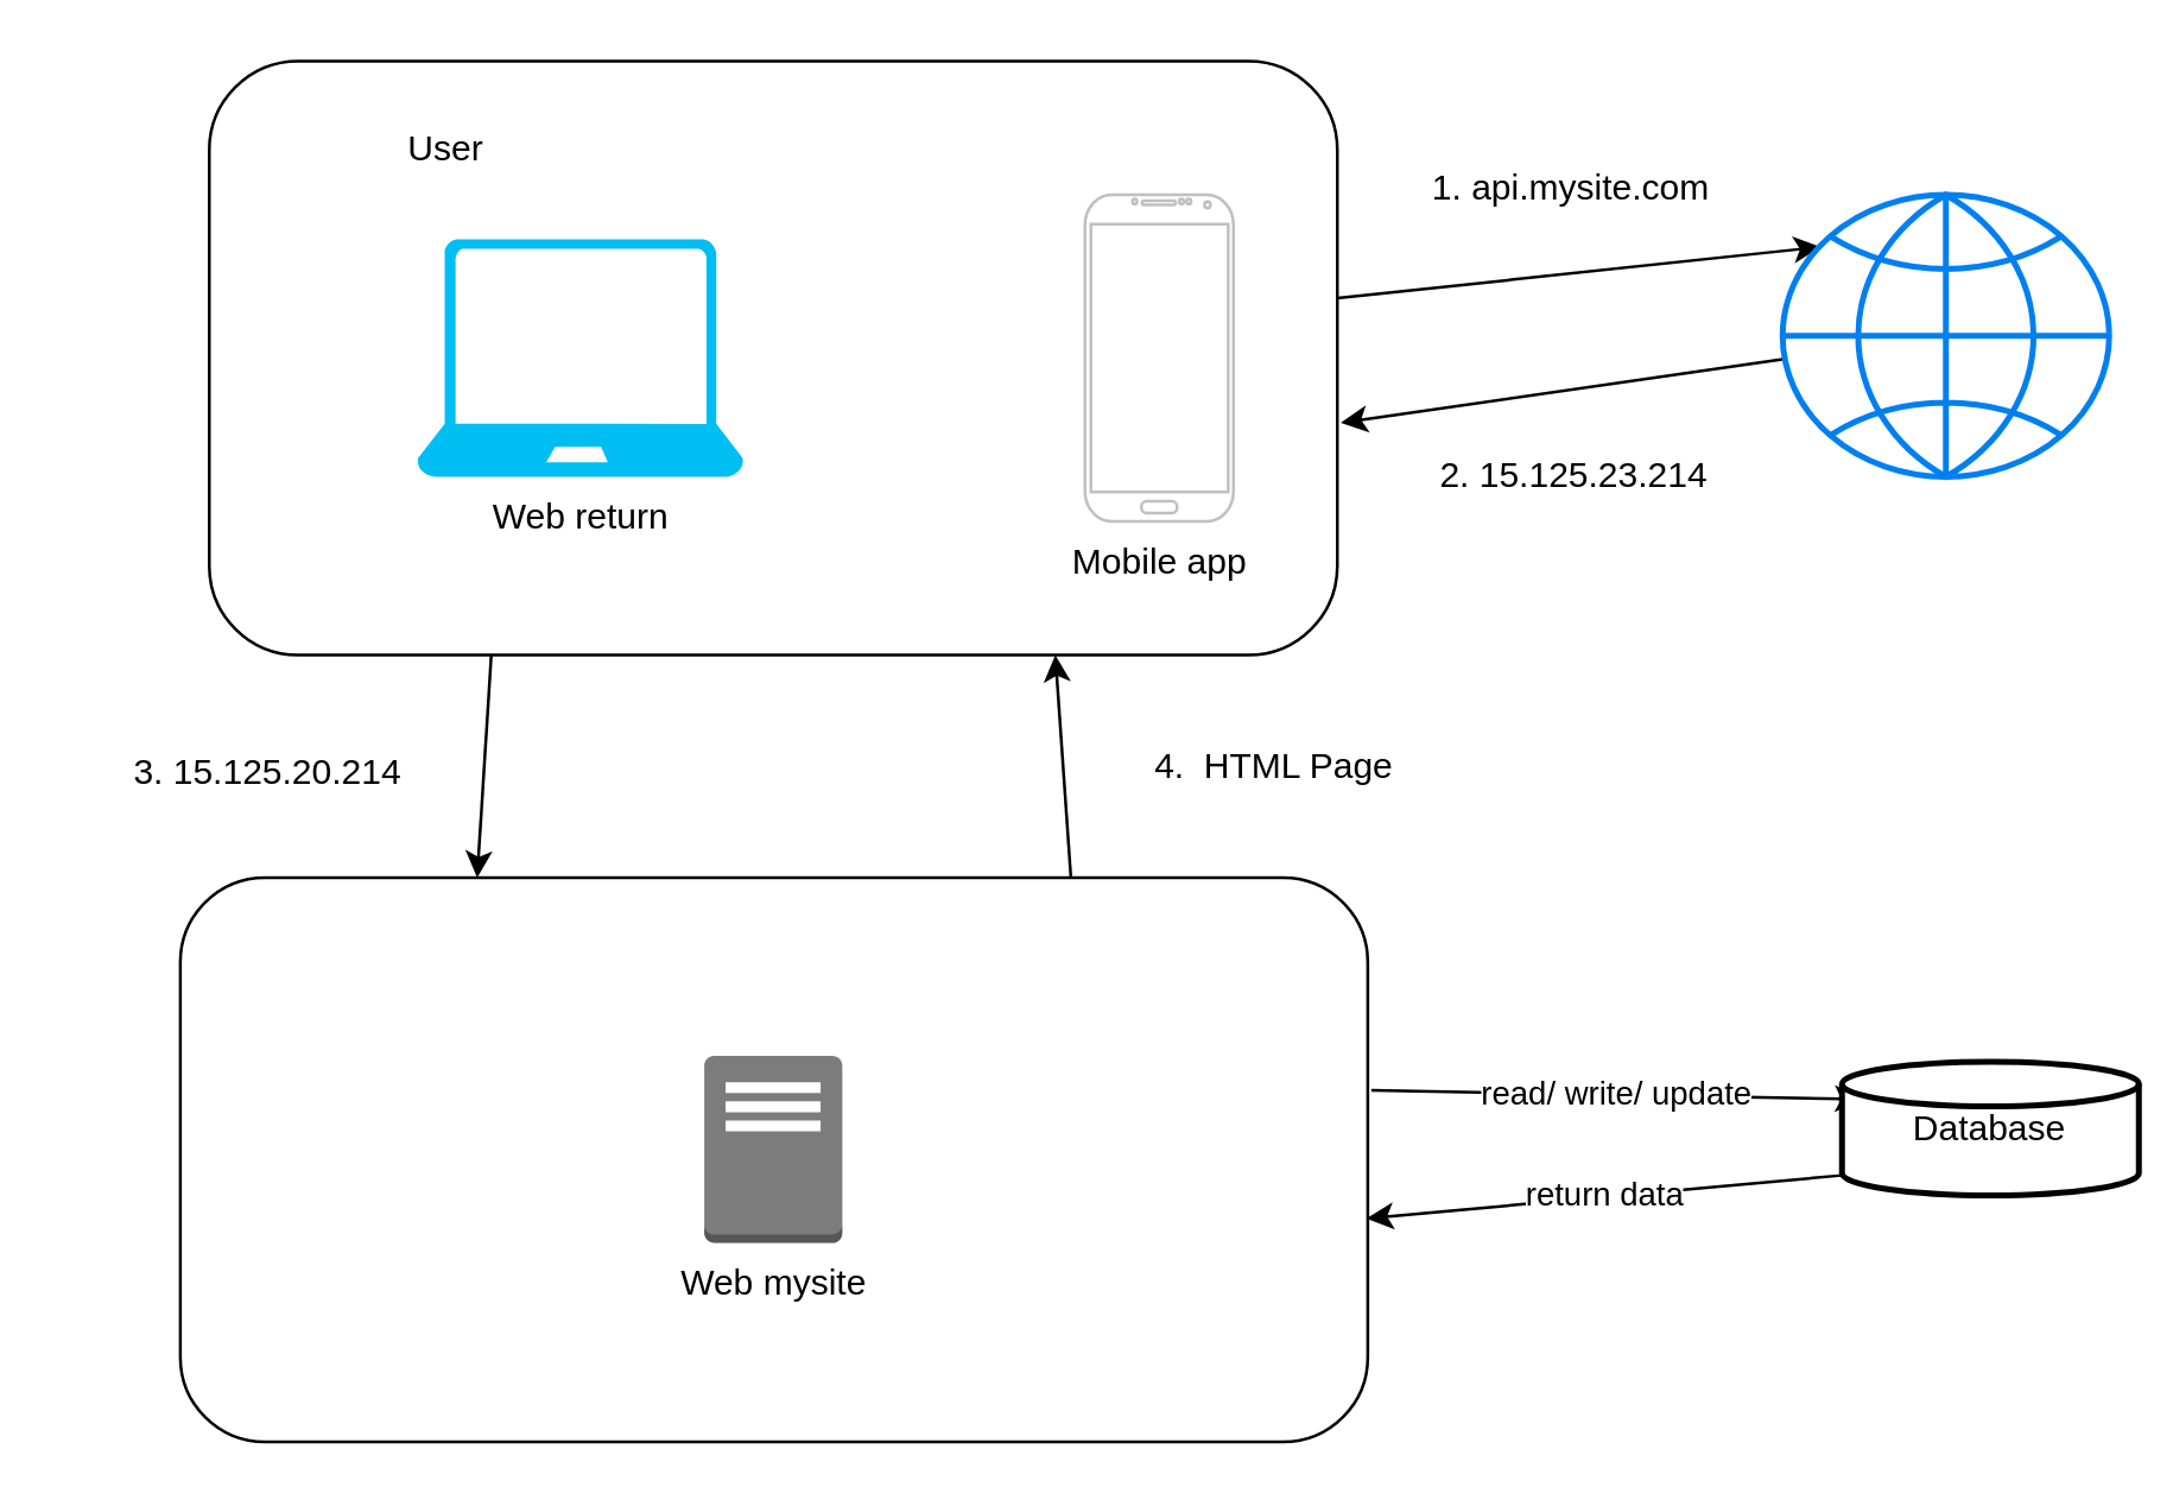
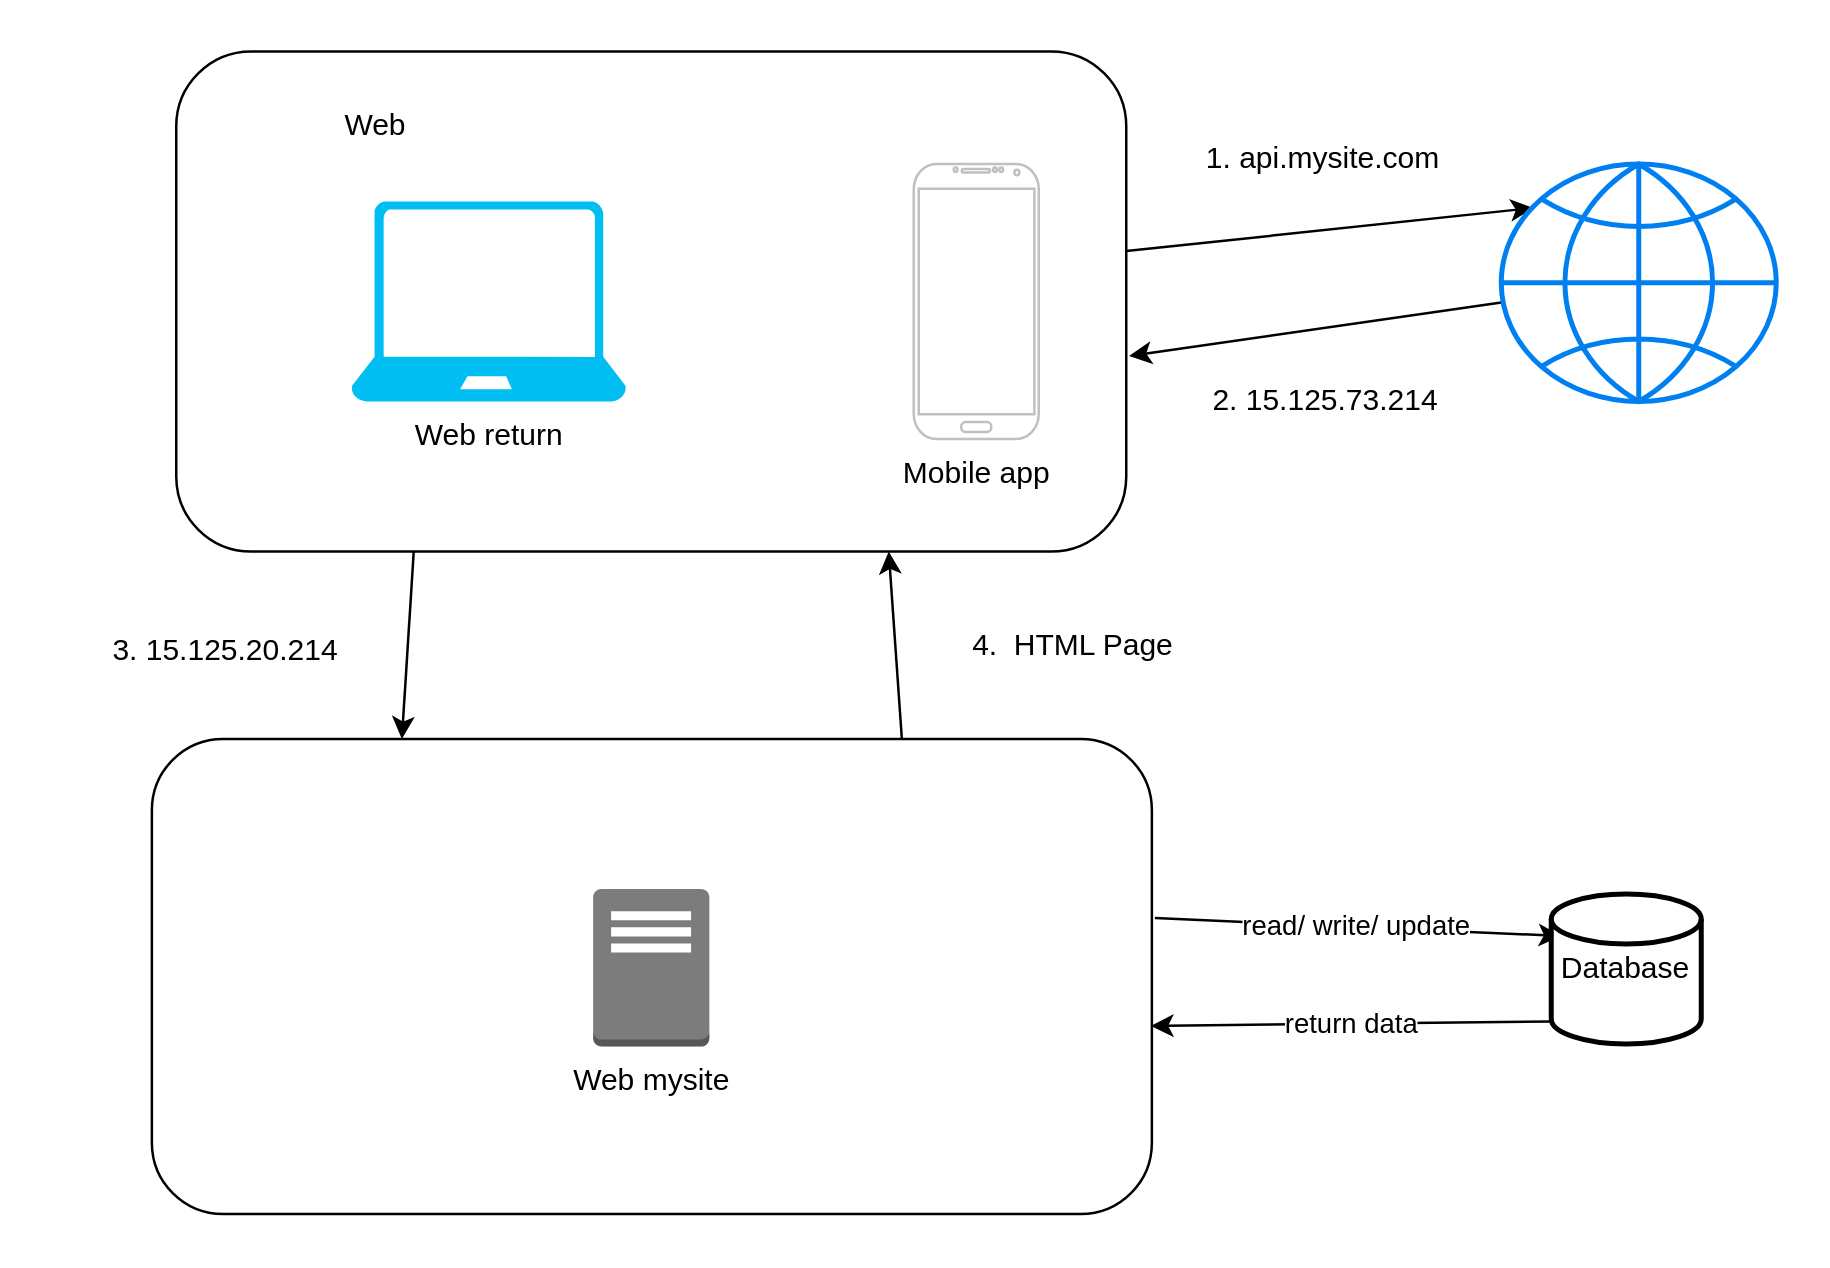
- <mxCell id="8" value="User" style="text;html=1;strokeColor=none;fillColor=none;align=center;verticalAlign=middle;whiteSpace=wrap;rounded=0;" vertex="1" parent="1"><mxGeometry x="120" y="35" width="60" height="30" as="geometry" /></mxCell>
+ <mxCell id="8" value="Web" style="text;html=1;strokeColor=none;fillColor=none;align=center;verticalAlign=middle;whiteSpace=wrap;rounded=0;" vertex="1" parent="1"><mxGeometry x="120" y="35" width="60" height="30" as="geometry" /></mxCell>
- <mxCell id="15" value="2. 15.125.23.214" style="text;html=1;strokeColor=none;fillColor=none;align=center;verticalAlign=middle;whiteSpace=wrap;rounded=0;" vertex="1" parent="1"><mxGeometry x="460.25" y="145" width="140" height="30" as="geometry" /></mxCell>
+ <mxCell id="15" value="2. 15.125.73.214" style="text;html=1;strokeColor=none;fillColor=none;align=center;verticalAlign=middle;whiteSpace=wrap;rounded=0;" vertex="1" parent="1"><mxGeometry x="460.25" y="145" width="140" height="30" as="geometry" /></mxCell>
- <mxCell id="19" value="Database" style="strokeWidth=2;html=1;shape=mxgraph.flowchart.database;whiteSpace=wrap;" vertex="1" parent="1"><mxGeometry x="620" y="357" width="100" height="45" as="geometry" /></mxCell>
+ <mxCell id="19" value="Database" style="strokeWidth=2;html=1;shape=mxgraph.flowchart.database;whiteSpace=wrap;" vertex="1" parent="1"><mxGeometry x="620" y="357" width="60" height="60" as="geometry" /></mxCell>
